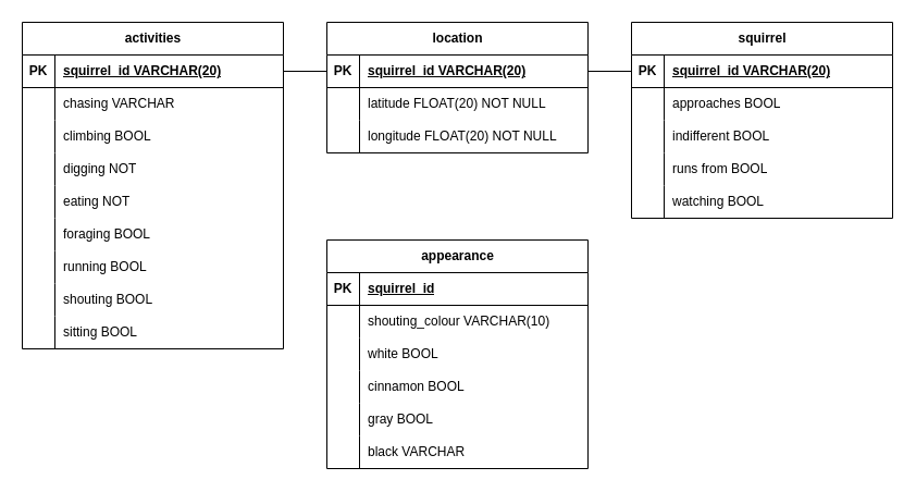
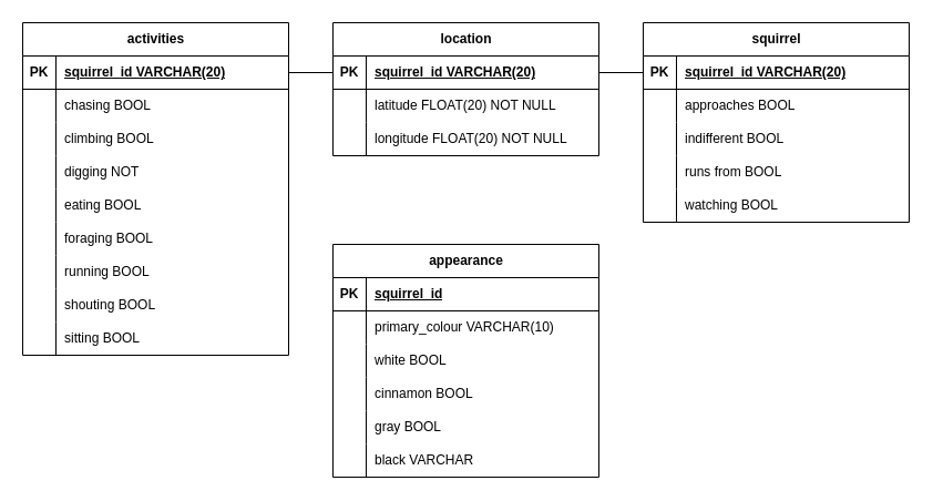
- <mxCell id="37" value="chasing VARCHAR" style="shape=partialRectangle;connectable=0;fillColor=none;top=0;left=0;bottom=0;right=0;align=left;spacingLeft=6;overflow=hidden;whiteSpace=wrap;html=1;" parent="35" vertex="1"><mxGeometry x="30" width="210" height="30" as="geometry"><mxRectangle width="210" height="30" as="alternateBounds" /></mxGeometry></mxCell>
+ <mxCell id="37" value="chasing BOOL" style="shape=partialRectangle;connectable=0;fillColor=none;top=0;left=0;bottom=0;right=0;align=left;spacingLeft=6;overflow=hidden;whiteSpace=wrap;html=1;" parent="35" vertex="1"><mxGeometry x="30" width="210" height="30" as="geometry"><mxRectangle width="210" height="30" as="alternateBounds" /></mxGeometry></mxCell>
- <mxCell id="46" value="eating NOT" style="shape=partialRectangle;connectable=0;fillColor=none;top=0;left=0;bottom=0;right=0;align=left;spacingLeft=6;overflow=hidden;whiteSpace=wrap;html=1;" parent="44" vertex="1"><mxGeometry x="30" width="210" height="30" as="geometry"><mxRectangle width="210" height="30" as="alternateBounds" /></mxGeometry></mxCell>
+ <mxCell id="46" value="eating BOOL" style="shape=partialRectangle;connectable=0;fillColor=none;top=0;left=0;bottom=0;right=0;align=left;spacingLeft=6;overflow=hidden;whiteSpace=wrap;html=1;" parent="44" vertex="1"><mxGeometry x="30" width="210" height="30" as="geometry"><mxRectangle width="210" height="30" as="alternateBounds" /></mxGeometry></mxCell>
- <mxCell id="18" value="shouting_colour VARCHAR(10)" style="shape=partialRectangle;connectable=0;fillColor=none;top=0;left=0;bottom=0;right=0;align=left;spacingLeft=6;overflow=hidden;whiteSpace=wrap;html=1;" parent="16" vertex="1"><mxGeometry x="30" width="210" height="30" as="geometry"><mxRectangle width="210" height="30" as="alternateBounds" /></mxGeometry></mxCell>
+ <mxCell id="18" value="primary_colour VARCHAR(10)" style="shape=partialRectangle;connectable=0;fillColor=none;top=0;left=0;bottom=0;right=0;align=left;spacingLeft=6;overflow=hidden;whiteSpace=wrap;html=1;" parent="16" vertex="1"><mxGeometry x="30" width="210" height="30" as="geometry"><mxRectangle width="210" height="30" as="alternateBounds" /></mxGeometry></mxCell>
